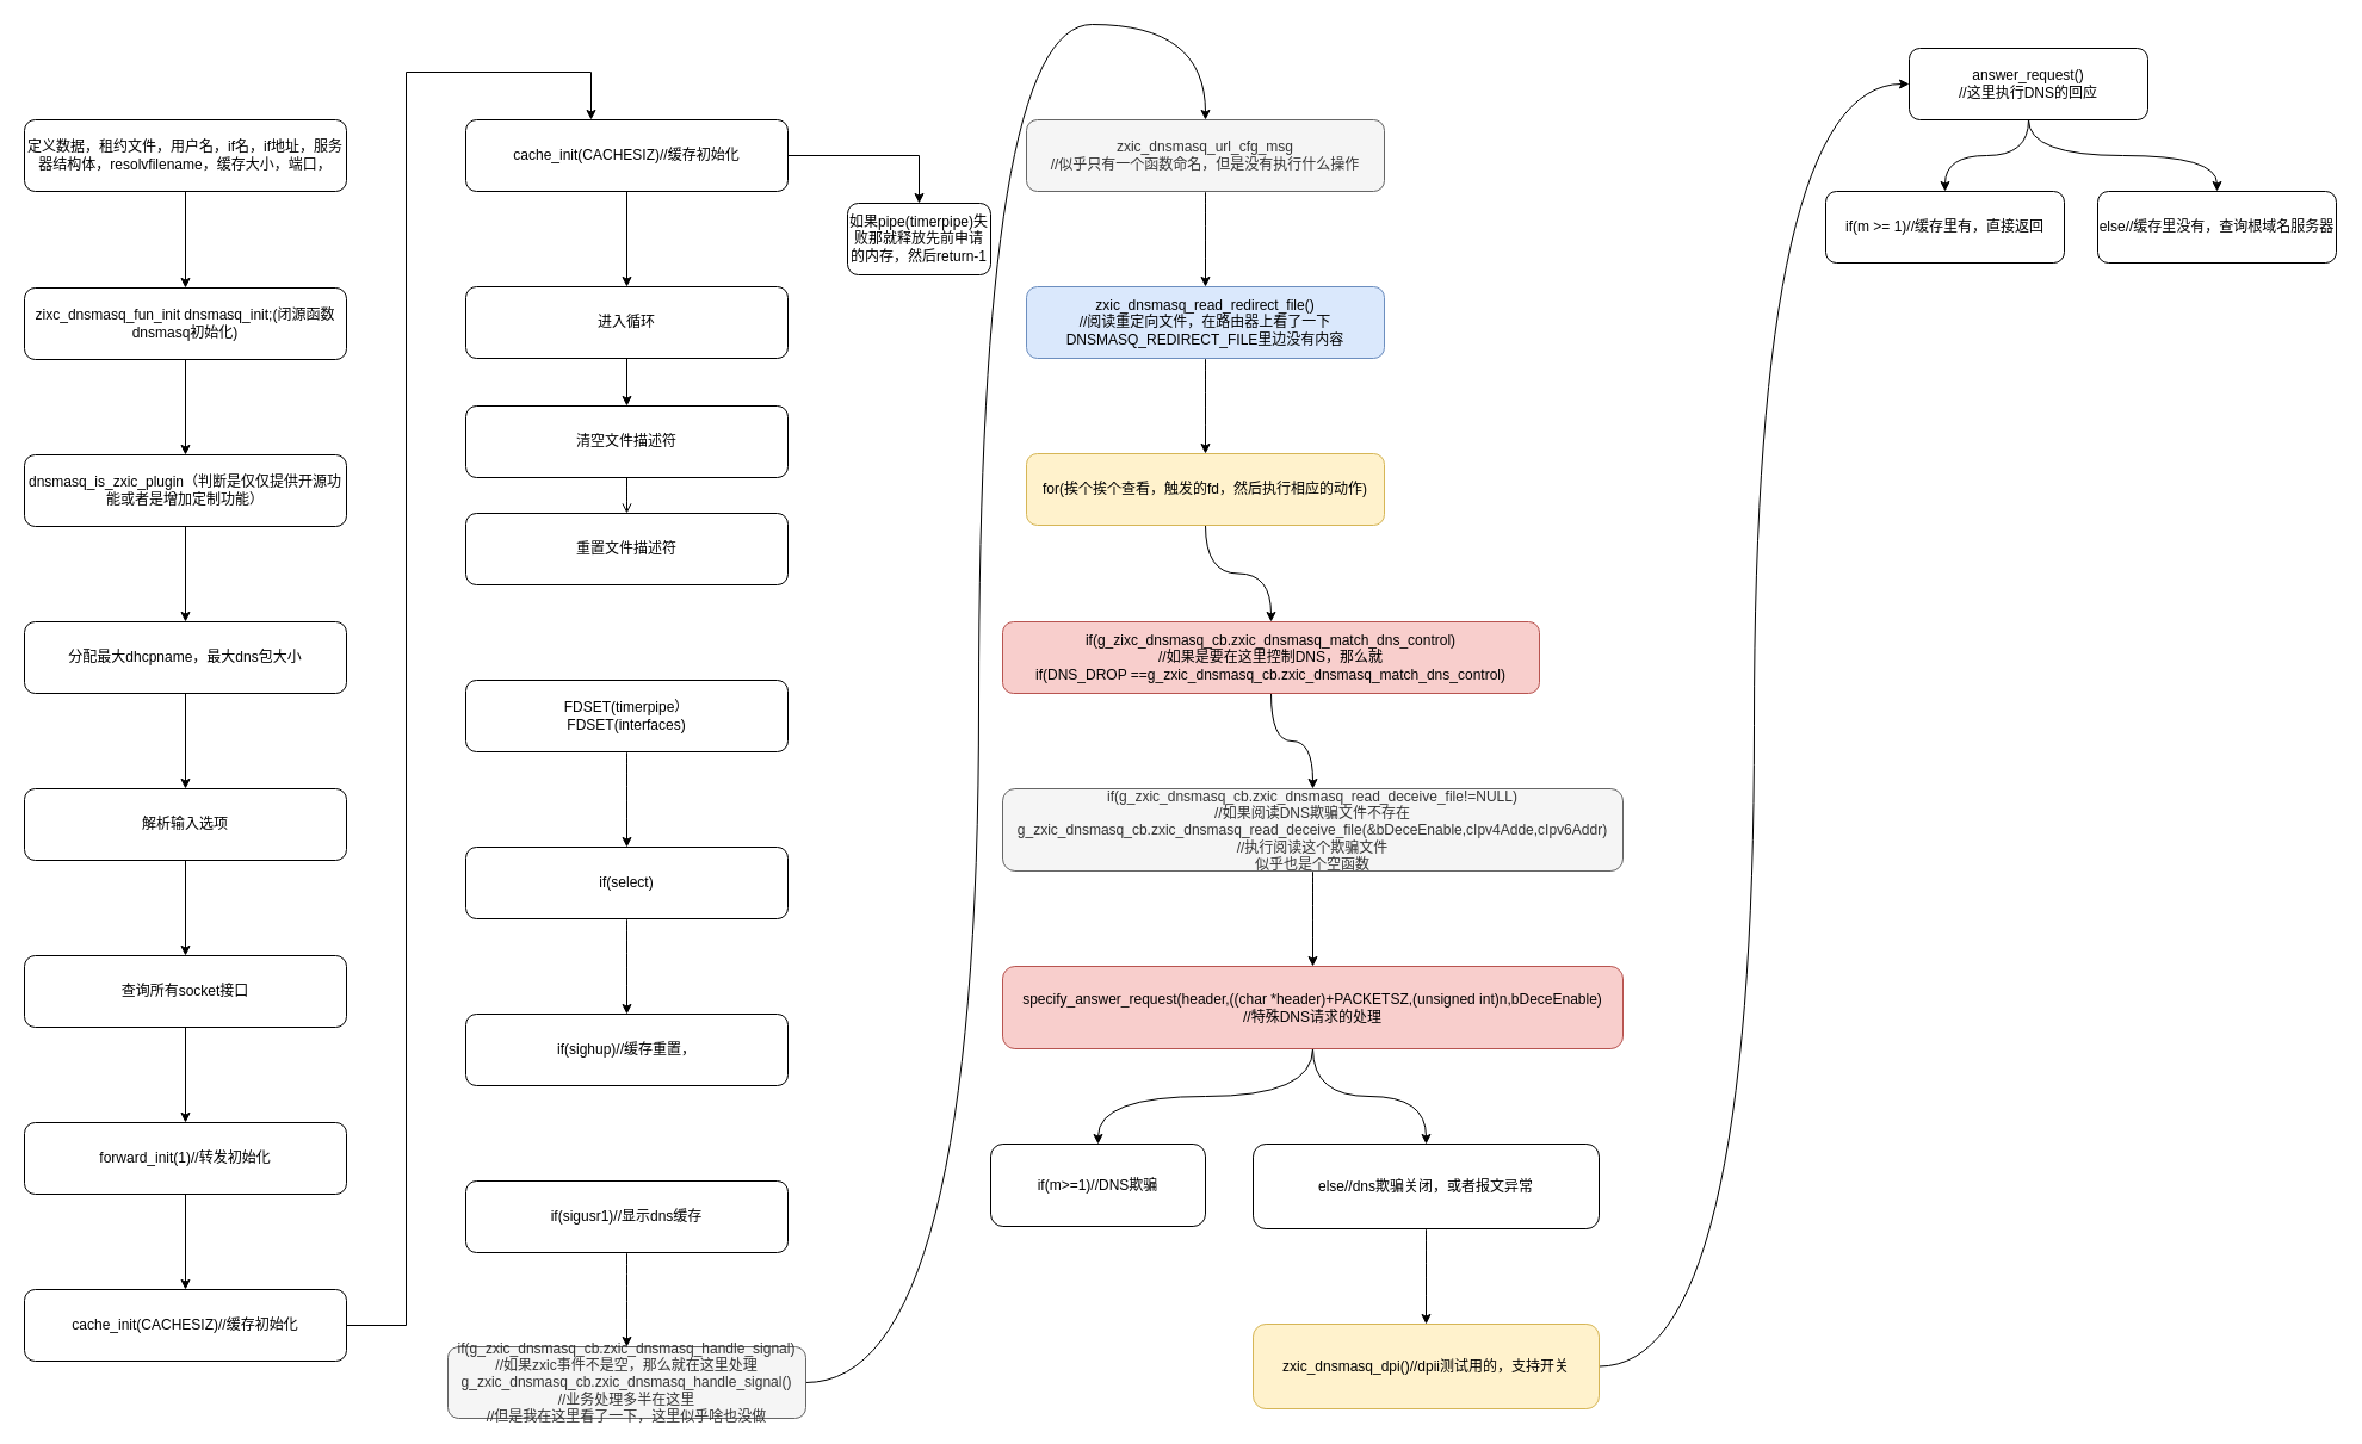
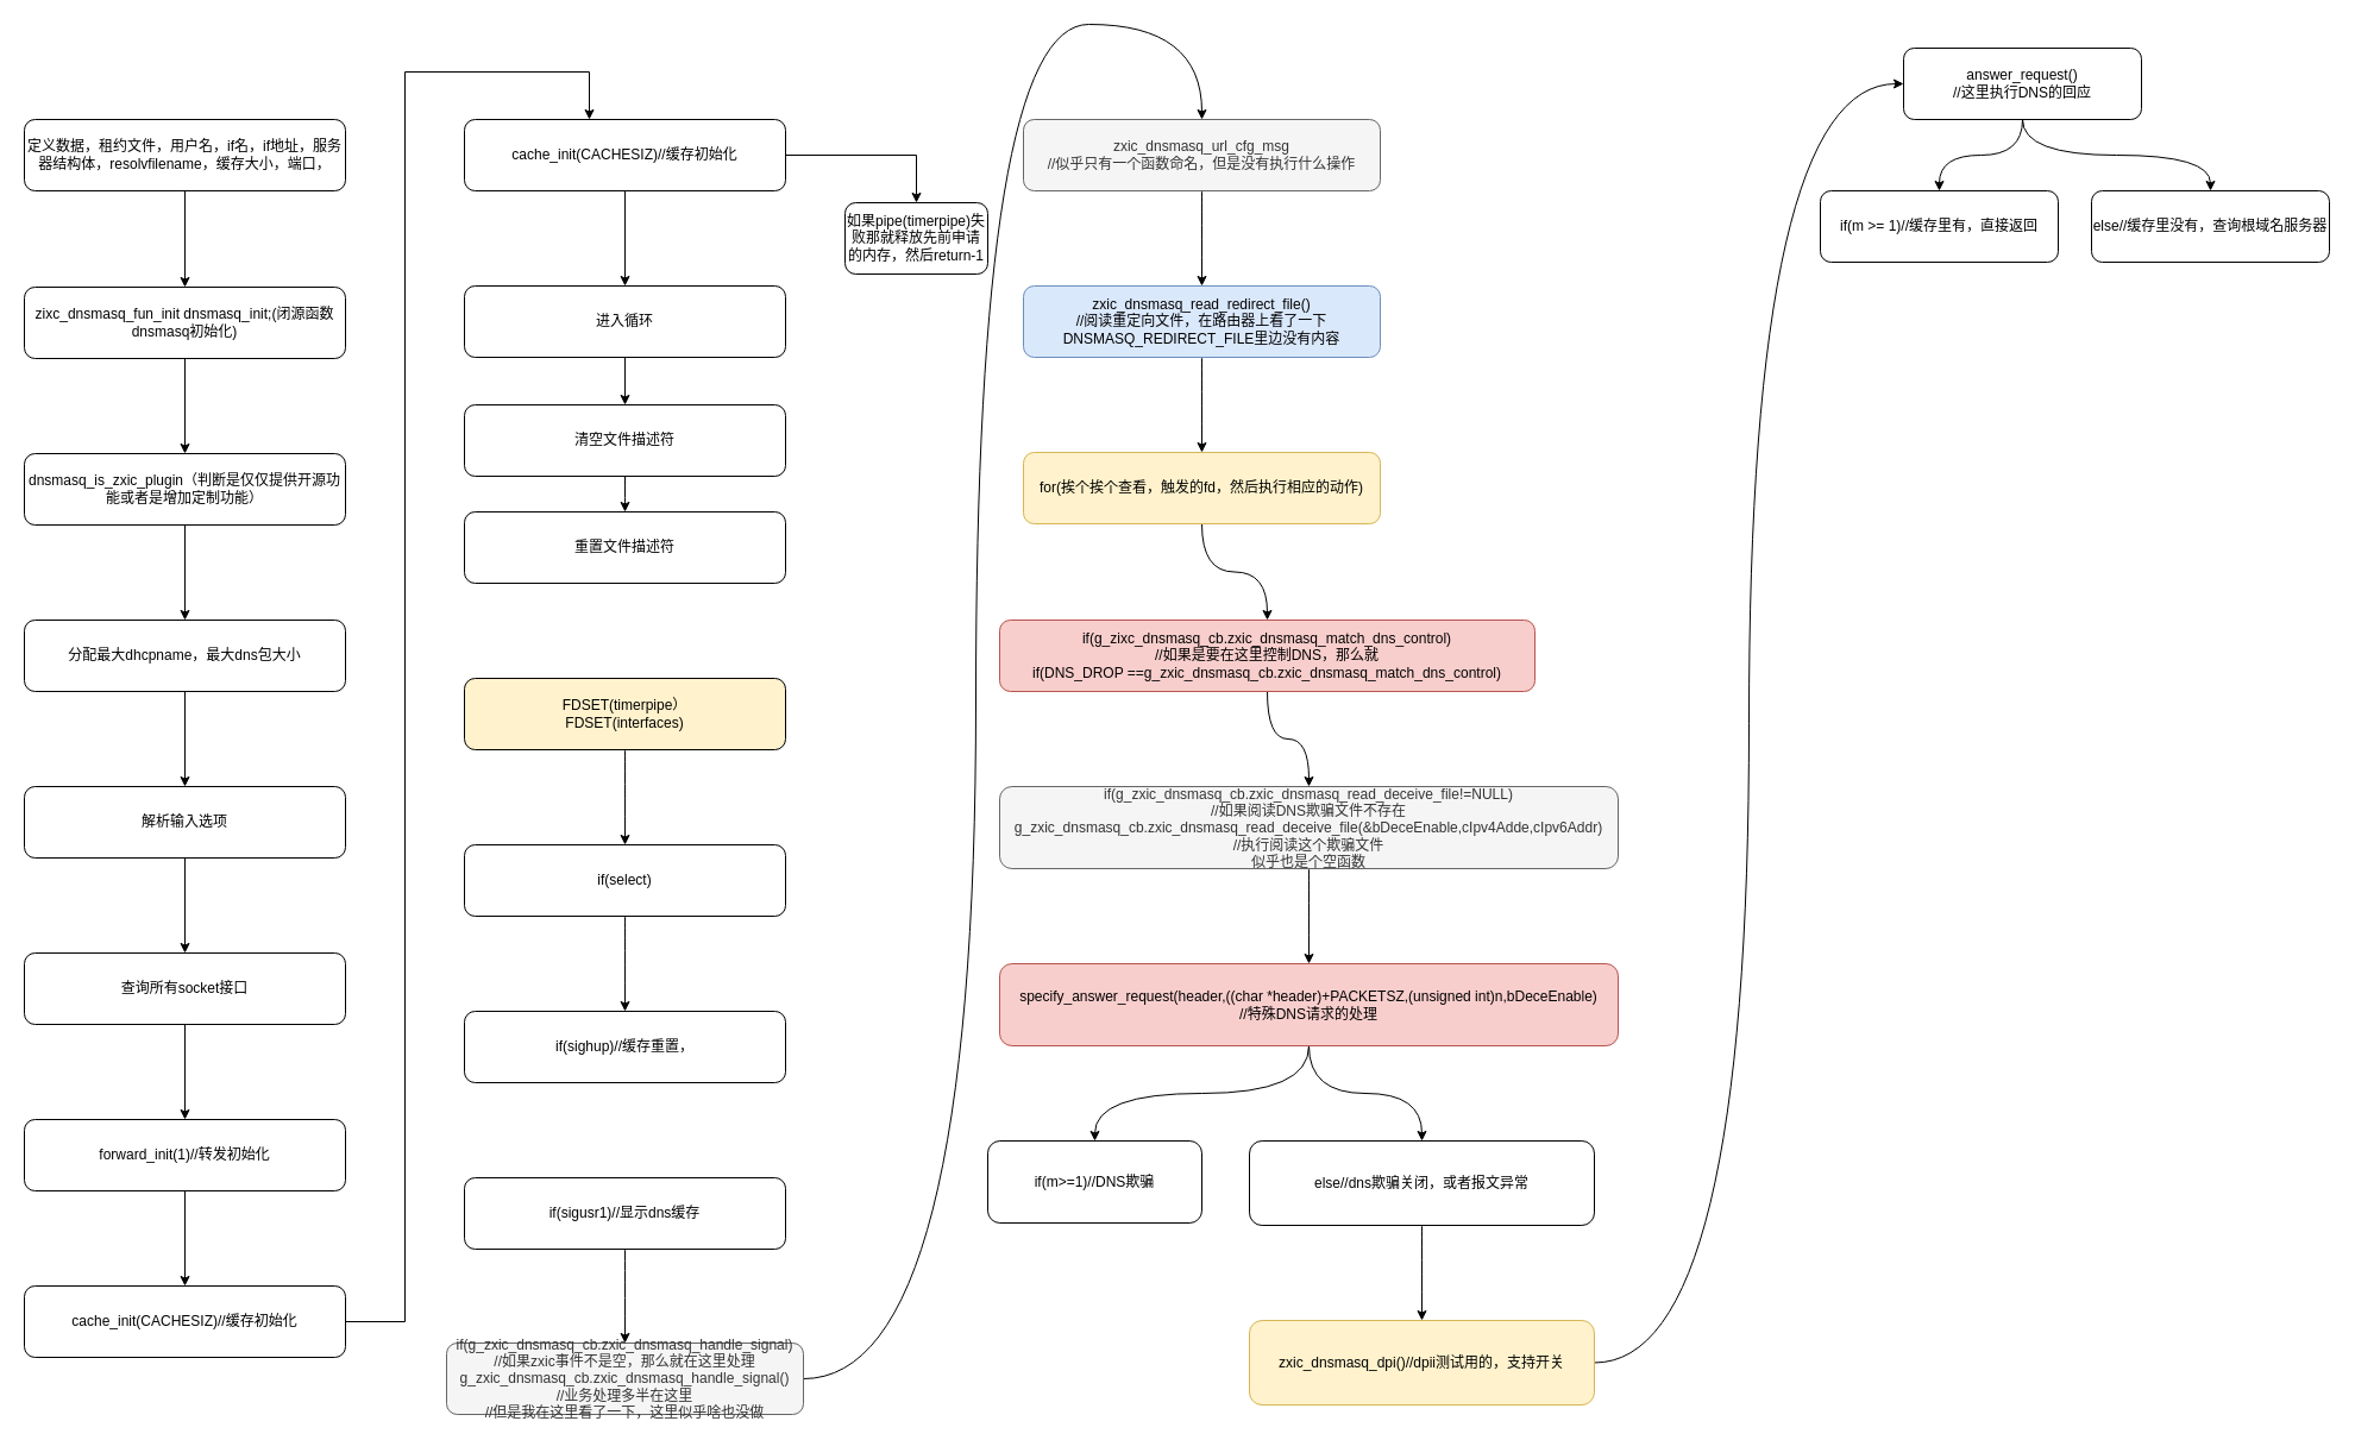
- <mxCell id="24" value="" style="edgeStyle=orthogonalEdgeStyle;curved=1;rounded=0;orthogonalLoop=1;jettySize=auto;html=1;endArrow=open;" edge="1" parent="1" source="25" target="26"><mxGeometry relative="1" as="geometry" /></mxCell>
+ <mxCell id="24" value="" style="edgeStyle=orthogonalEdgeStyle;curved=1;rounded=0;orthogonalLoop=1;jettySize=auto;html=1;" edge="1" parent="1" source="25" target="26"><mxGeometry relative="1" as="geometry" /></mxCell>
- <mxCell id="28" value="FDSET(timerpipe）&lt;br&gt;FDSET(interfaces)" style="rounded=1;whiteSpace=wrap;html=1;" vertex="1" parent="1"><mxGeometry x="390" y="570" width="270" height="60" as="geometry" /></mxCell>
+ <mxCell id="28" value="FDSET(timerpipe）&lt;br&gt;FDSET(interfaces)" style="rounded=1;whiteSpace=wrap;html=1;fillColor=#fff2cc;" vertex="1" parent="1"><mxGeometry x="390" y="570" width="270" height="60" as="geometry" /></mxCell>
